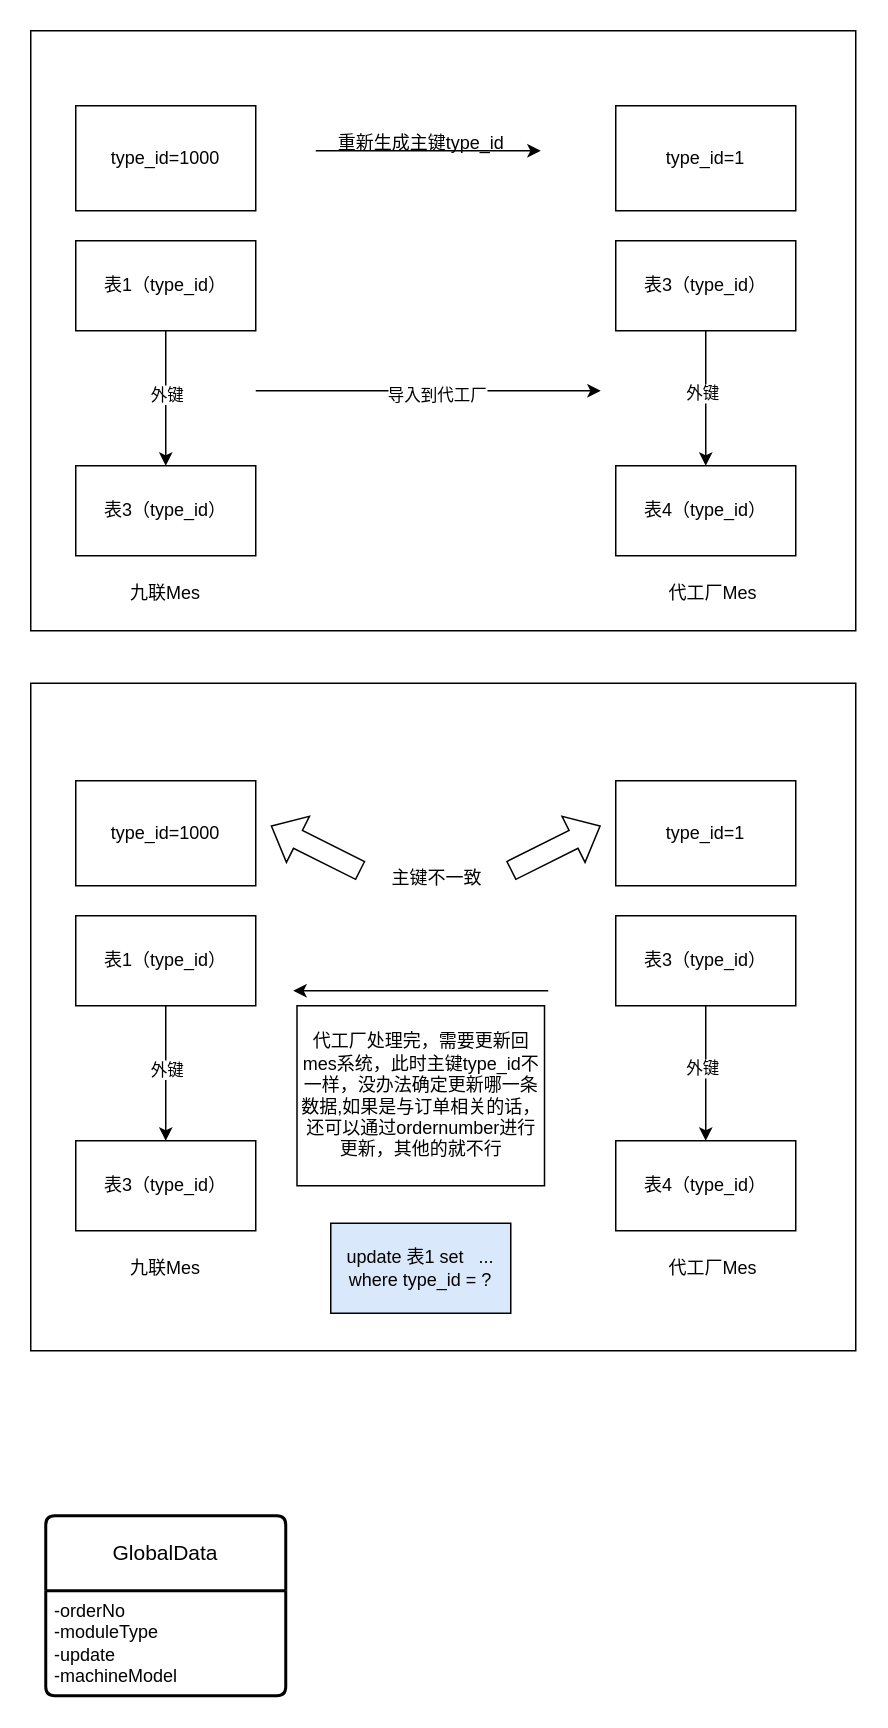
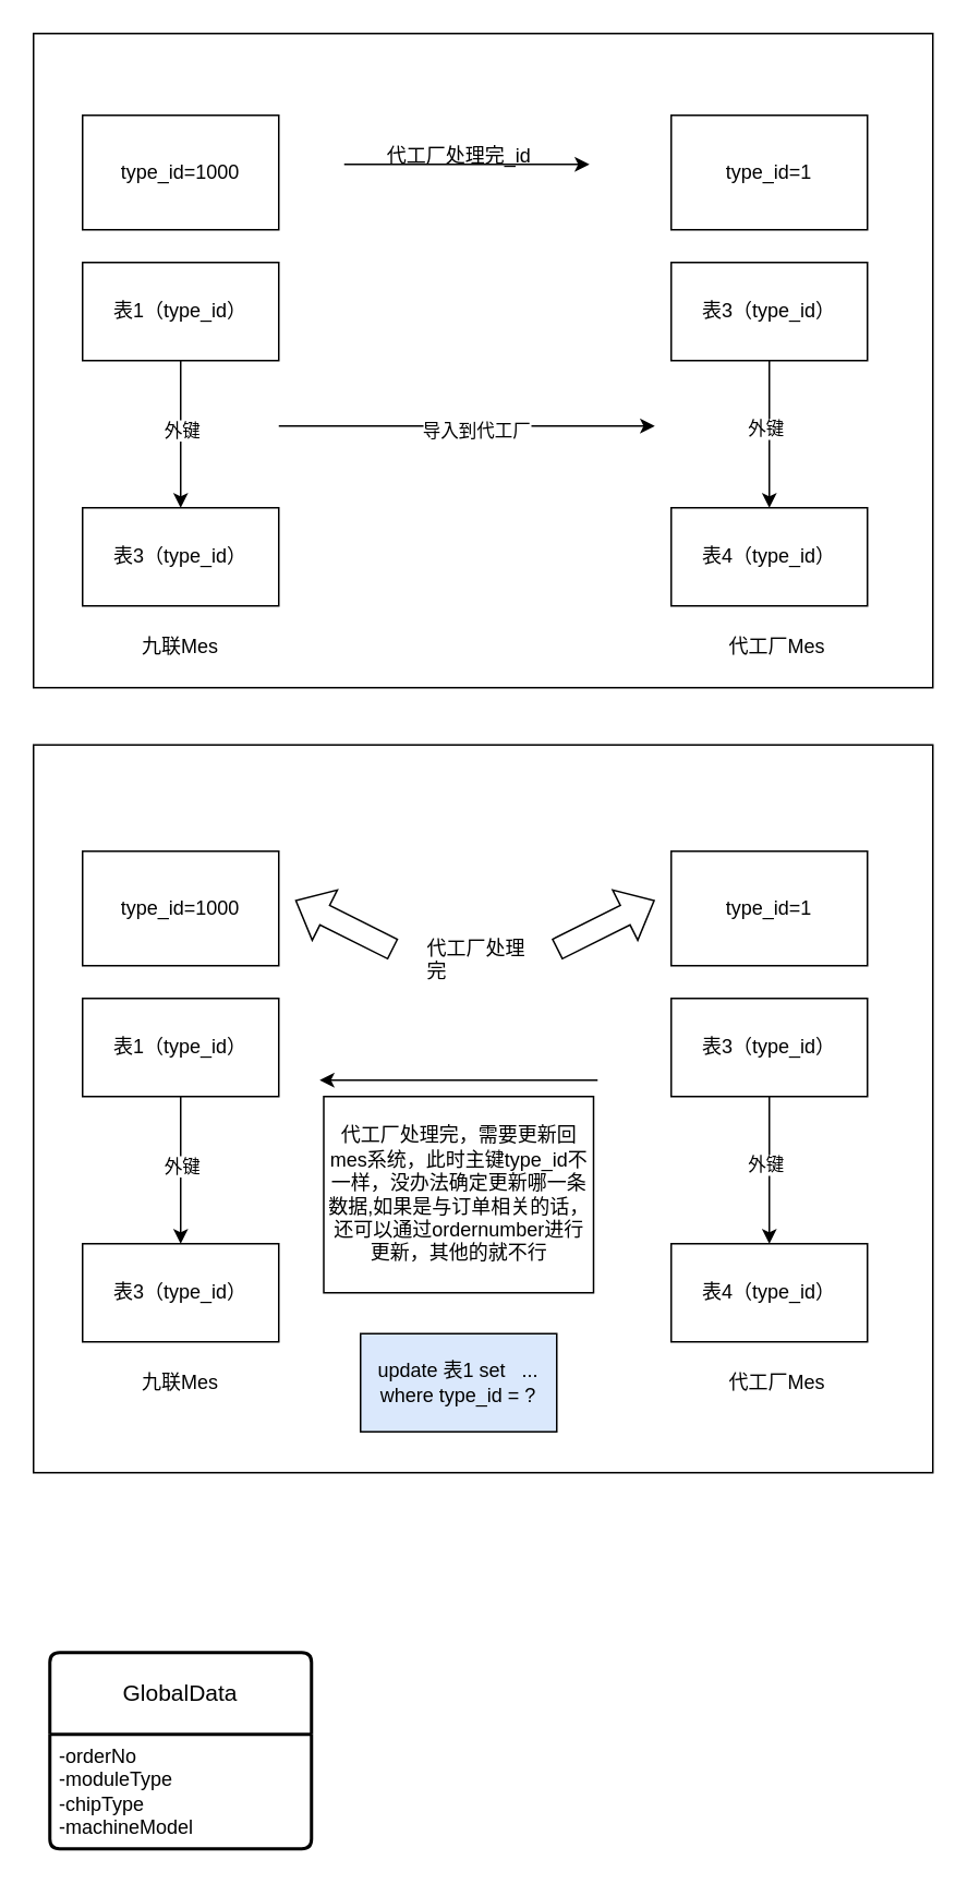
- <mxCell id="17" value="重新生成主键type_id" style="text;html=1;align=center;verticalAlign=middle;resizable=0;points=[];autosize=1;strokeColor=none;fillColor=none;" parent="1" vertex="1"><mxGeometry x="215" y="80" width="130" height="30" as="geometry" /></mxCell>
+ <mxCell id="17" value="代工厂处理完_id" style="text;html=1;align=center;verticalAlign=middle;resizable=0;points=[];autosize=1;strokeColor=none;fillColor=none;" parent="1" vertex="1"><mxGeometry x="215" y="80" width="130" height="30" as="geometry" /></mxCell>
- <mxCell id="36" value="主键不一致" style="text;strokeColor=none;fillColor=none;align=left;verticalAlign=middle;spacingLeft=4;spacingRight=4;overflow=hidden;points=[[0,0.5],[1,0.5]];portConstraint=eastwest;rotatable=0;whiteSpace=wrap;html=1;" parent="1" vertex="1"><mxGeometry x="255" y="570" width="80" height="30" as="geometry" /></mxCell>
+ <mxCell id="36" value="代工厂处理完" style="text;strokeColor=none;fillColor=none;align=left;verticalAlign=middle;spacingLeft=4;spacingRight=4;overflow=hidden;points=[[0,0.5],[1,0.5]];portConstraint=eastwest;rotatable=0;whiteSpace=wrap;html=1;" parent="1" vertex="1"><mxGeometry x="255" y="570" width="80" height="30" as="geometry" /></mxCell>
- <mxCell id="39" value="-orderNo&lt;br&gt;-moduleType&lt;br&gt;-update&lt;br&gt;-machineModel" style="align=left;strokeColor=none;fillColor=none;spacingLeft=4;fontSize=12;verticalAlign=top;resizable=0;rotatable=0;part=1;html=1;" vertex="1" parent="38"><mxGeometry y="50" width="160" height="70" as="geometry" /></mxCell>
+ <mxCell id="39" value="-orderNo&lt;br&gt;-moduleType&lt;br&gt;-chipType&lt;br&gt;-machineModel" style="align=left;strokeColor=none;fillColor=none;spacingLeft=4;fontSize=12;verticalAlign=top;resizable=0;rotatable=0;part=1;html=1;" vertex="1" parent="38"><mxGeometry y="50" width="160" height="70" as="geometry" /></mxCell>
